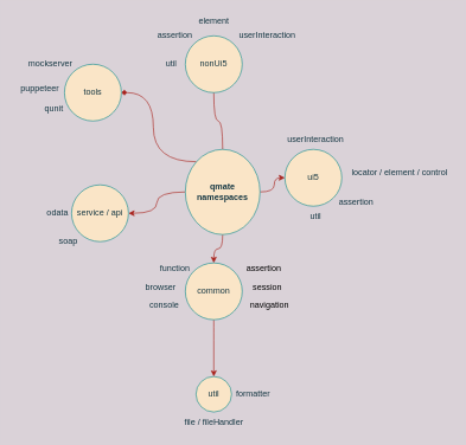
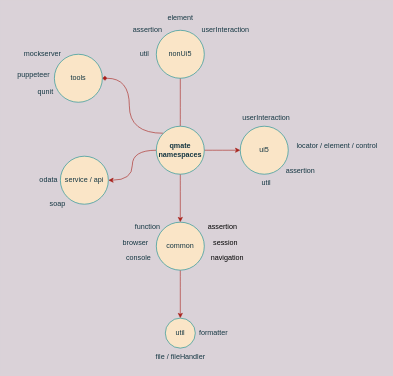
- <mxCell id="7" value="qmate&lt;br&gt;namespaces" style="ellipse;whiteSpace=wrap;html=1;aspect=fixed;fillColor=#FAE5C7;strokeColor=#0F8B8D;fontColor=#143642;fontStyle=1" parent="1" vertex="1"><mxGeometry x="260" y="210" width="105" height="120" as="geometry" /></mxCell>
+ <mxCell id="7" value="qmate&lt;br&gt;namespaces" style="ellipse;whiteSpace=wrap;html=1;aspect=fixed;fillColor=#FAE5C7;strokeColor=#0F8B8D;fontColor=#143642;fontStyle=1" parent="1" vertex="1"><mxGeometry x="260" y="210" width="80" height="80" as="geometry" /></mxCell>
